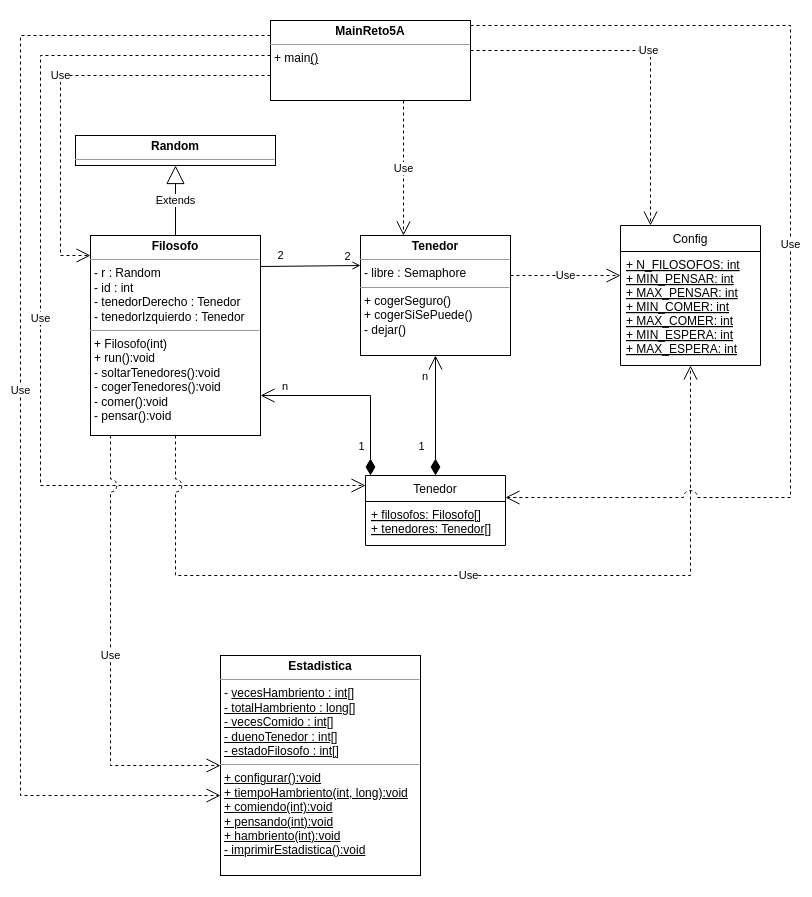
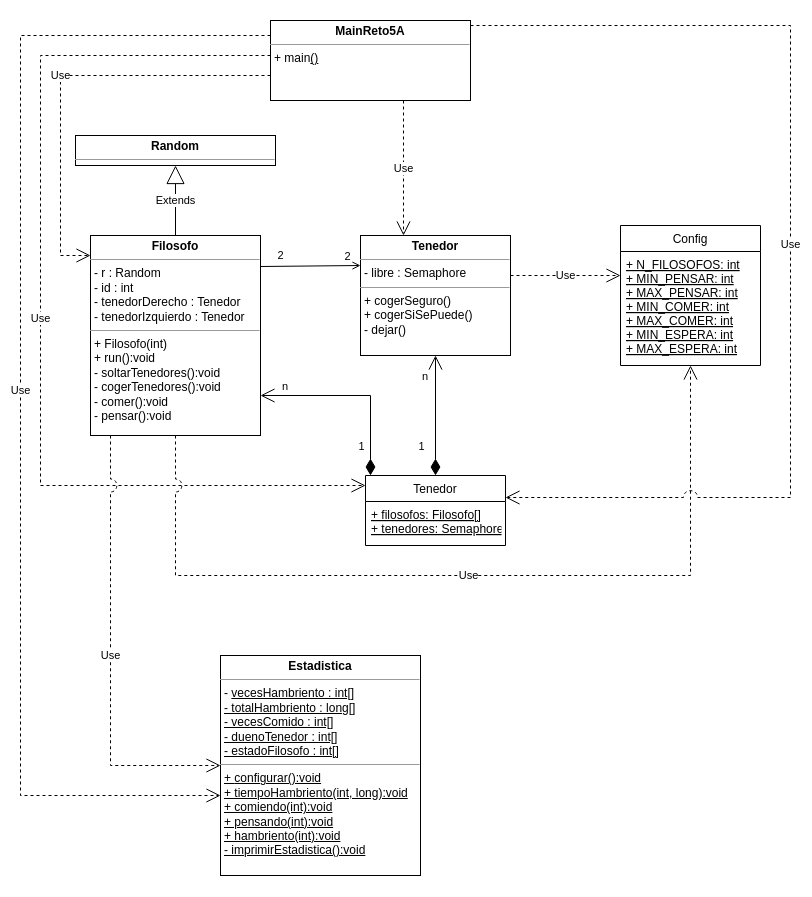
- <mxCell id="18" value="Use" style="endArrow=open;endSize=12;dashed=1;html=1;rounded=0;edgeStyle=orthogonalEdgeStyle;" parent="1" source="10" target="8" edge="1"><mxGeometry width="160" relative="1" as="geometry"><mxPoint x="270" y="50" as="sourcePoint" /><mxPoint x="100" y="265" as="targetPoint" /><Array as="points"><mxPoint x="650" y="50" /></Array></mxGeometry></mxCell>
- <mxCell id="3" value="+ filosofos: Filosofo[]&#10;+ tenedores: Tenedor[]" style="text;strokeColor=none;fillColor=none;align=left;verticalAlign=top;spacingLeft=4;spacingRight=4;overflow=hidden;rotatable=0;points=[[0,0.5],[1,0.5]];portConstraint=eastwest;fontStyle=4" parent="2" vertex="1"><mxGeometry y="26" width="140" height="44" as="geometry" /></mxCell>
+ <mxCell id="3" value="+ filosofos: Filosofo[]&#10;+ tenedores: Semaphore[]" style="text;strokeColor=none;fillColor=none;align=left;verticalAlign=top;spacingLeft=4;spacingRight=4;overflow=hidden;rotatable=0;points=[[0,0.5],[1,0.5]];portConstraint=eastwest;fontStyle=4" parent="2" vertex="1"><mxGeometry y="26" width="140" height="44" as="geometry" /></mxCell>
